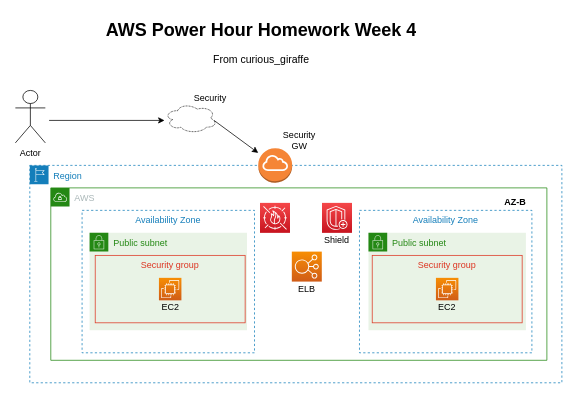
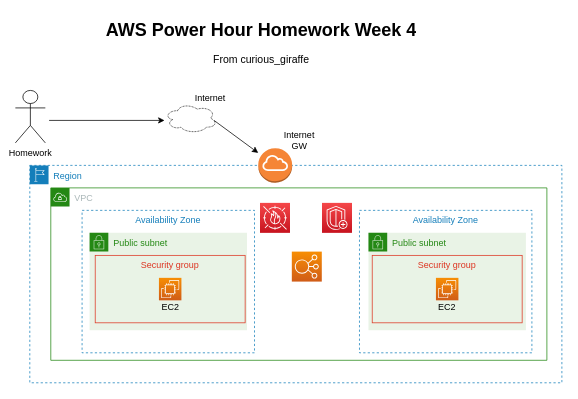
- <mxCell id="16" value="Security" style="text;html=1;strokeColor=none;fillColor=none;align=center;verticalAlign=middle;whiteSpace=wrap;rounded=0;dashed=1;dashPattern=1 1;" vertex="1" parent="1"><mxGeometry x="260.25" y="120" width="40" height="20" as="geometry" /></mxCell>
+ <mxCell id="16" value="Internet" style="text;html=1;strokeColor=none;fillColor=none;align=center;verticalAlign=middle;whiteSpace=wrap;rounded=0;dashed=1;dashPattern=1 1;" vertex="1" parent="1"><mxGeometry x="260.25" y="120" width="40" height="20" as="geometry" /></mxCell>
- <mxCell id="14" value="Security GW" style="text;html=1;strokeColor=none;fillColor=none;align=center;verticalAlign=middle;whiteSpace=wrap;rounded=0;dashed=1;dashPattern=1 1;" vertex="1" parent="1"><mxGeometry x="379" y="177" width="40" height="20" as="geometry" /></mxCell>
+ <mxCell id="14" value="Internet GW" style="text;html=1;strokeColor=none;fillColor=none;align=center;verticalAlign=middle;whiteSpace=wrap;rounded=0;dashed=1;dashPattern=1 1;" vertex="1" parent="1"><mxGeometry x="379" y="177" width="40" height="20" as="geometry" /></mxCell>
- <mxCell id="20" value="Actor" style="shape=umlActor;verticalLabelPosition=bottom;verticalAlign=top;html=1;outlineConnect=0;" vertex="1" parent="1"><mxGeometry x="20" y="120" width="40" height="70" as="geometry" /></mxCell>
+ <mxCell id="20" value="Homework" style="shape=umlActor;verticalLabelPosition=bottom;verticalAlign=top;html=1;outlineConnect=0;" vertex="1" parent="1"><mxGeometry x="20" y="120" width="40" height="70" as="geometry" /></mxCell>
- <mxCell id="3" value="AWS" style="points=[[0,0],[0.25,0],[0.5,0],[0.75,0],[1,0],[1,0.25],[1,0.5],[1,0.75],[1,1],[0.75,1],[0.5,1],[0.25,1],[0,1],[0,0.75],[0,0.5],[0,0.25]];outlineConnect=0;gradientColor=none;html=1;whiteSpace=wrap;fontSize=12;fontStyle=0;shape=mxgraph.aws4.group;grIcon=mxgraph.aws4.group_vpc;strokeColor=#248814;fillColor=none;verticalAlign=top;align=left;spacingLeft=30;fontColor=#AAB7B8;dashed=0;" vertex="1" parent="1"><mxGeometry x="67.25" y="250" width="661.75" height="230" as="geometry" /></mxCell>
+ <mxCell id="3" value="VPC" style="points=[[0,0],[0.25,0],[0.5,0],[0.75,0],[1,0],[1,0.25],[1,0.5],[1,0.75],[1,1],[0.75,1],[0.5,1],[0.25,1],[0,1],[0,0.75],[0,0.5],[0,0.25]];outlineConnect=0;gradientColor=none;html=1;whiteSpace=wrap;fontSize=12;fontStyle=0;shape=mxgraph.aws4.group;grIcon=mxgraph.aws4.group_vpc;strokeColor=#248814;fillColor=none;verticalAlign=top;align=left;spacingLeft=30;fontColor=#AAB7B8;dashed=0;" vertex="1" parent="1"><mxGeometry x="67.25" y="250" width="661.75" height="230" as="geometry" /></mxCell>
- <mxCell id="12" value="AZ-B" style="text;html=1;strokeColor=none;fillColor=none;align=center;verticalAlign=middle;whiteSpace=wrap;rounded=0;dashed=1;dashPattern=1 1;fontStyle=1" vertex="1" parent="1"><mxGeometry x="667.25" y="260" width="40" height="20" as="geometry" /></mxCell>
- <mxCell id="23" value="Shield" style="text;html=1;strokeColor=none;fillColor=none;align=center;verticalAlign=middle;whiteSpace=wrap;rounded=0;" vertex="1" parent="1"><mxGeometry x="429" y="310" width="40" height="20" as="geometry" /></mxCell>
- <mxCell id="24" value="ELB" style="text;html=1;strokeColor=none;fillColor=none;align=center;verticalAlign=middle;whiteSpace=wrap;rounded=0;dashed=1;dashPattern=1 1;" vertex="1" parent="1"><mxGeometry x="389" y="375" width="40" height="20" as="geometry" /></mxCell>
